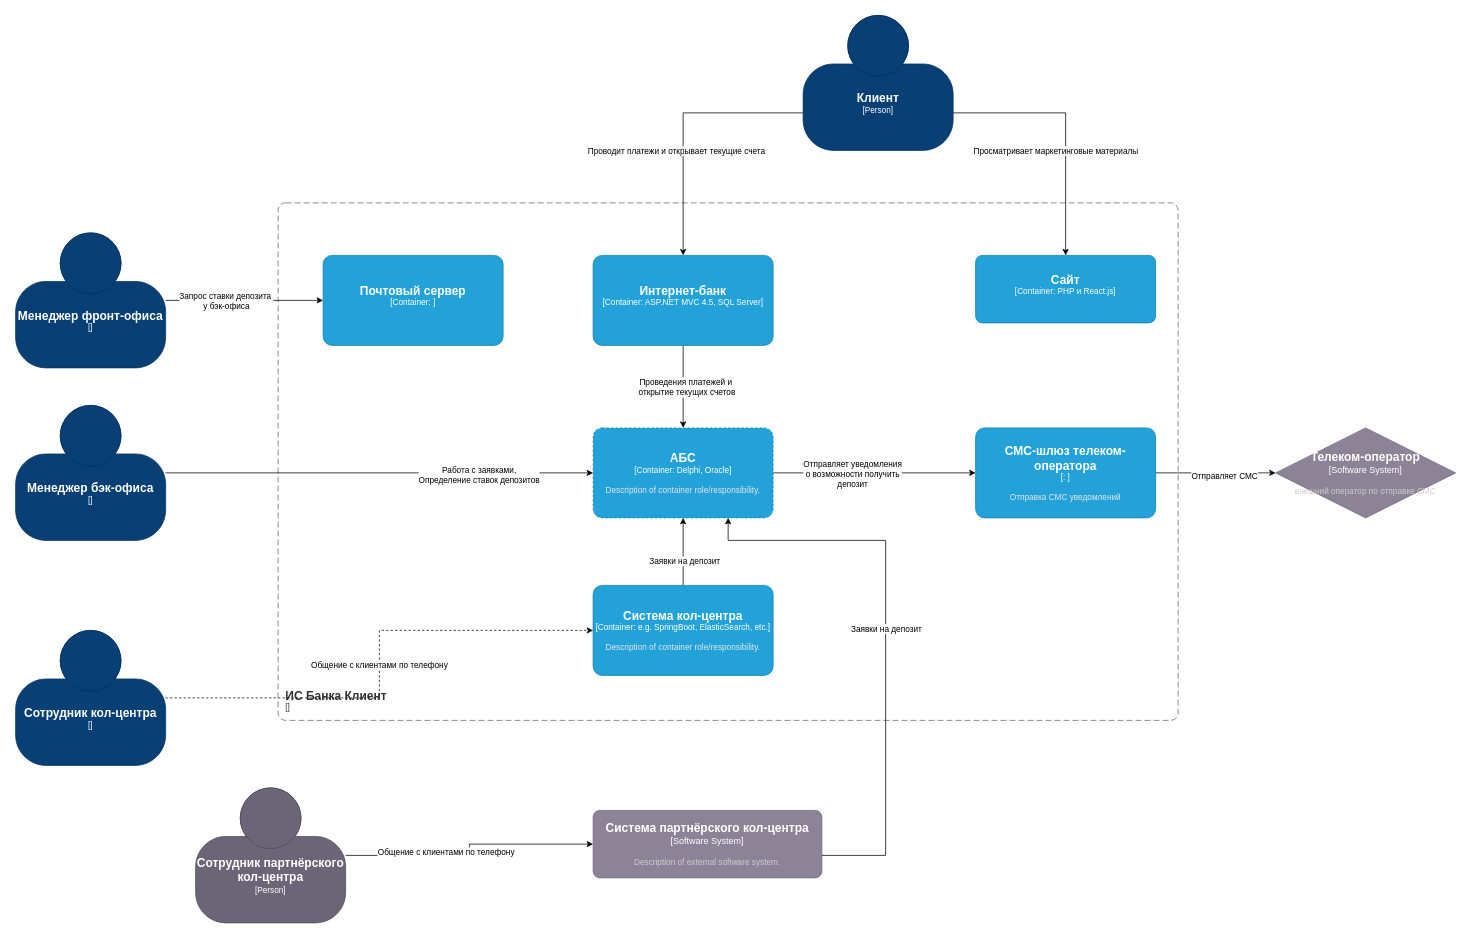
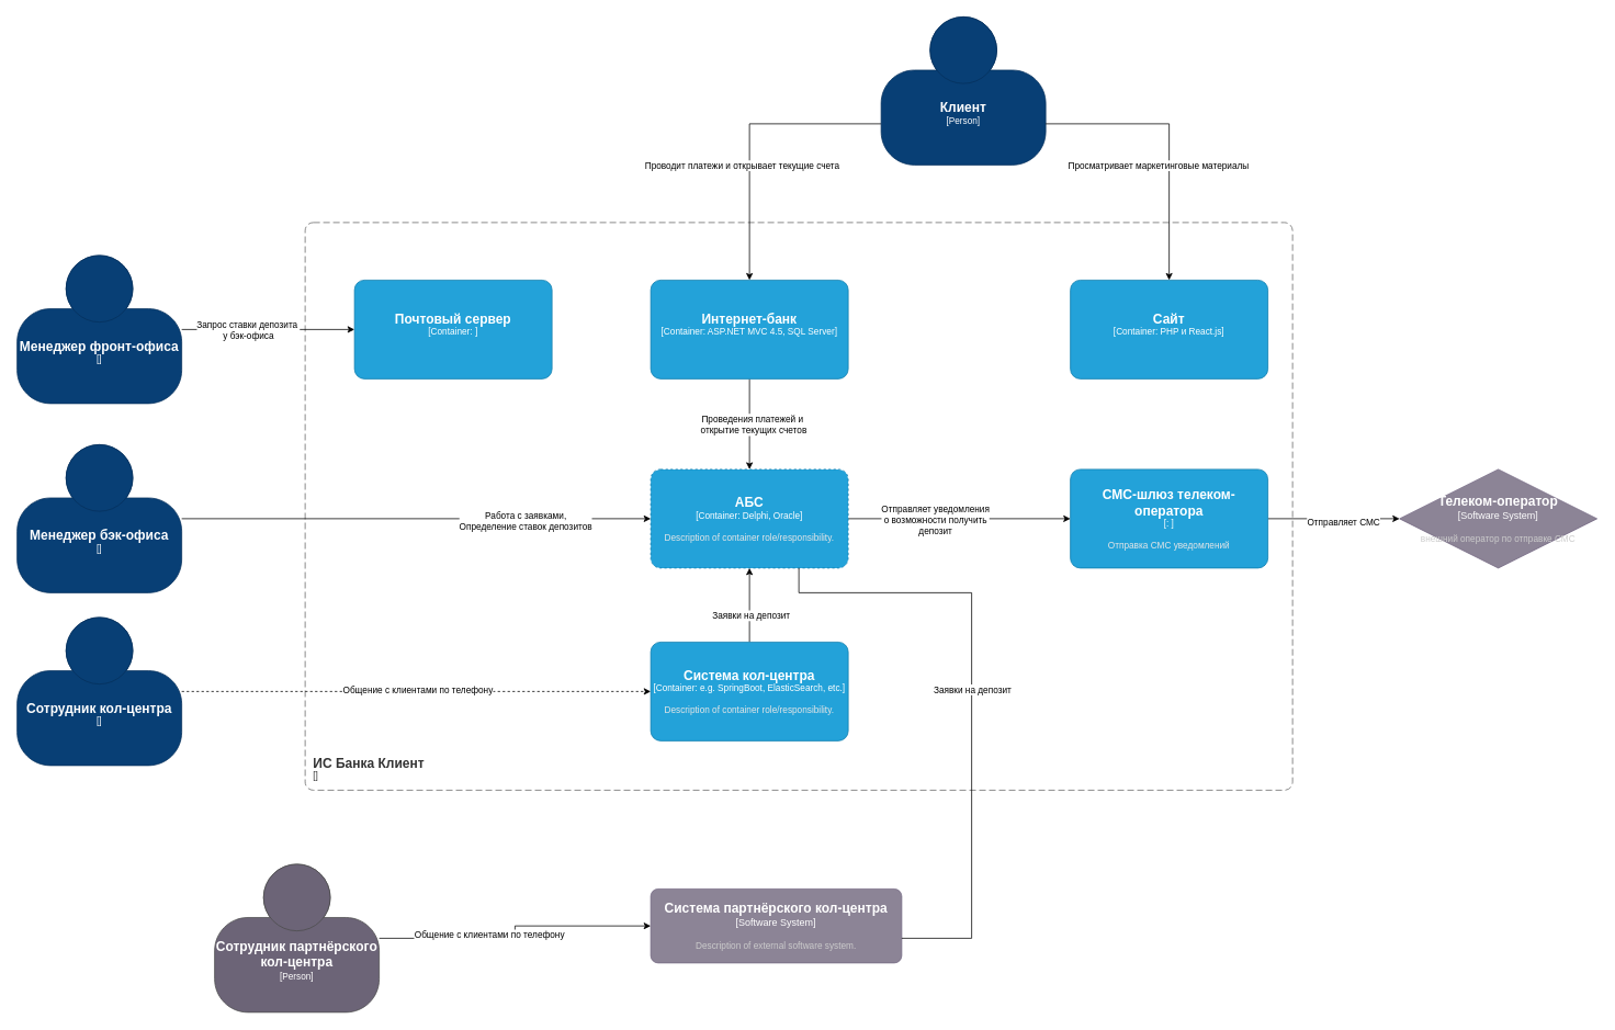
- <mxCell id="11" value="&lt;font style=&quot;font-size: 16px&quot;&gt;&lt;b&gt;Сайт&lt;/b&gt;&lt;/font&gt;&lt;div&gt;[Container: PHP и React.js]&lt;/div&gt;&lt;br&gt;&lt;div&gt;&lt;font style=&quot;font-size: 11px&quot;&gt;&lt;font color=&quot;#E6E6E6&quot;&gt;&lt;/font&gt;&lt;/div&gt;" style="rounded=1;whiteSpace=wrap;html=1;fontSize=11;labelBackgroundColor=none;fillColor=#23A2D9;fontColor=#ffffff;align=center;arcSize=10;strokeColor=#0E7DAD;metaEdit=1;resizable=0;points=[[0.25,0,0],[0.5,0,0],[0.75,0,0],[1,0.25,0],[1,0.5,0],[1,0.75,0],[0.75,1,0],[0.5,1,0],[0.25,1,0],[0,0.75,0],[0,0.5,0],[0,0.25,0]];" parent="1" vertex="1"><mxGeometry x="1300" y="340" width="240" height="90" as="geometry" /></mxCell>
+ <mxCell id="11" value="&lt;font style=&quot;font-size: 16px&quot;&gt;&lt;b&gt;Сайт&lt;/b&gt;&lt;/font&gt;&lt;div&gt;[Container: PHP и React.js]&lt;/div&gt;&lt;br&gt;&lt;div&gt;&lt;font style=&quot;font-size: 11px&quot;&gt;&lt;font color=&quot;#E6E6E6&quot;&gt;&lt;/font&gt;&lt;/div&gt;" style="rounded=1;whiteSpace=wrap;html=1;fontSize=11;labelBackgroundColor=none;fillColor=#23A2D9;fontColor=#ffffff;align=center;arcSize=10;strokeColor=#0E7DAD;metaEdit=1;resizable=0;points=[[0.25,0,0],[0.5,0,0],[0.75,0,0],[1,0.25,0],[1,0.5,0],[1,0.75,0],[0.75,1,0],[0.5,1,0],[0.25,1,0],[0,0.75,0],[0,0.5,0],[0,0.25,0]];" parent="1" vertex="1"><mxGeometry x="1300" y="340" width="240" height="120" as="geometry" /></mxCell>
- <mxCell id="36" style="edgeStyle=orthogonalEdgeStyle;rounded=0;orthogonalLoop=1;jettySize=auto;html=1;entryX=0.75;entryY=1;entryDx=0;entryDy=0;entryPerimeter=0;" edge="1" parent="1" source="21" target="17"><mxGeometry relative="1" as="geometry"><Array as="points"><mxPoint x="1180" y="1140" /><mxPoint x="1180" y="720" /><mxPoint x="970" y="720" /></Array></mxGeometry></mxCell>
+ <mxCell id="36" style="edgeStyle=orthogonalEdgeStyle;rounded=0;orthogonalLoop=1;jettySize=auto;html=1;entryX=0.75;entryY=1;entryDx=0;entryDy=0;entryPerimeter=0;endArrow=none;" edge="1" parent="1" source="21" target="17"><mxGeometry relative="1" as="geometry"><Array as="points"><mxPoint x="1180" y="1140" /><mxPoint x="1180" y="720" /><mxPoint x="970" y="720" /></Array></mxGeometry></mxCell>
- <mxCell id="27" value="&lt;font style=&quot;font-size: 16px&quot;&gt;&lt;b&gt;Сотрудник кол-центра&lt;/b&gt;&lt;/font&gt;&lt;div&gt;[]&lt;/div&gt;&lt;br&gt;&lt;div&gt;&lt;font style=&quot;font-size: 11px&quot;&gt;&lt;font color=&quot;#cccccc&quot;&gt;&lt;/font&gt;&lt;/div&gt;" style="html=1;fontSize=11;dashed=0;whiteSpace=wrap;fillColor=#083F75;strokeColor=#06315C;fontColor=#ffffff;shape=mxgraph.c4.person2;align=center;metaEdit=1;points=[[0.5,0,0],[1,0.5,0],[1,0.75,0],[0.75,1,0],[0.5,1,0],[0.25,1,0],[0,0.75,0],[0,0.5,0]];resizable=0;" parent="1" vertex="1"><mxGeometry x="20" y="840" width="200" height="180" as="geometry" /></mxCell>
+ <mxCell id="27" value="&lt;font style=&quot;font-size: 16px&quot;&gt;&lt;b&gt;Сотрудник кол-центра&lt;/b&gt;&lt;/font&gt;&lt;div&gt;[]&lt;/div&gt;&lt;br&gt;&lt;div&gt;&lt;font style=&quot;font-size: 11px&quot;&gt;&lt;font color=&quot;#cccccc&quot;&gt;&lt;/font&gt;&lt;/div&gt;" style="html=1;fontSize=11;dashed=0;whiteSpace=wrap;fillColor=#083F75;strokeColor=#06315C;fontColor=#ffffff;shape=mxgraph.c4.person2;align=center;metaEdit=1;points=[[0.5,0,0],[1,0.5,0],[1,0.75,0],[0.75,1,0],[0.5,1,0],[0.25,1,0],[0,0.75,0],[0,0.5,0]];resizable=0;" parent="1" vertex="1"><mxGeometry x="20" y="750" width="200" height="180" as="geometry" /></mxCell>
